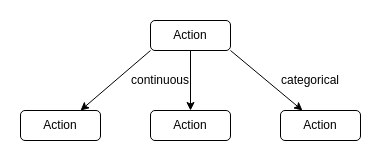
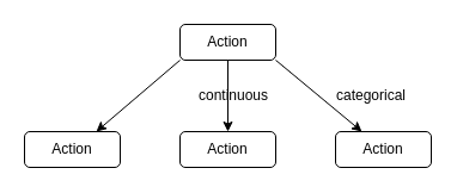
- <mxCell id="7" value="continuous" style="text;html=1;strokeColor=none;fillColor=none;align=center;verticalAlign=middle;whiteSpace=wrap;rounded=0;" vertex="1" parent="1"><mxGeometry x="140" y="70" width="40" height="20" as="geometry" /></mxCell>
+ <mxCell id="7" value="continuous" style="text;html=1;strokeColor=none;fillColor=none;align=center;verticalAlign=middle;whiteSpace=wrap;rounded=0;" vertex="1" parent="1"><mxGeometry x="175" y="70" width="40" height="20" as="geometry" /></mxCell>
